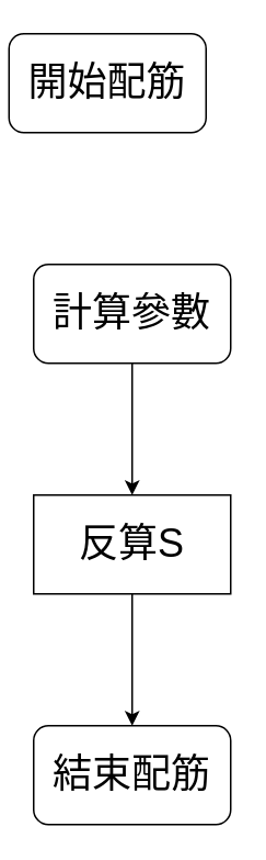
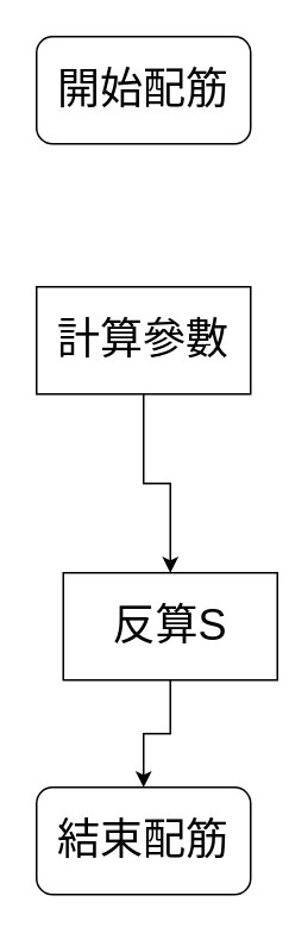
- <mxCell id="2" value="&lt;font style=&quot;font-size: 24px;&quot;&gt;開始配筋&lt;/font&gt;" style="rounded=1;whiteSpace=wrap;html=1;" vertex="1" parent="1"><mxGeometry x="5" y="20" width="120" height="60" as="geometry" /></mxCell>
+ <mxCell id="2" value="&lt;font style=&quot;font-size: 24px;&quot;&gt;開始配筋&lt;/font&gt;" style="rounded=1;whiteSpace=wrap;html=1;" vertex="1" parent="1"><mxGeometry x="20" y="20" width="120" height="60" as="geometry" /></mxCell>
- <mxCell id="4" value="&lt;font style=&quot;font-size: 24px;&quot;&gt;計算參數&lt;/font&gt;" style="whiteSpace=wrap;html=1;rounded=1;" vertex="1" parent="1"><mxGeometry x="20" y="160" width="120" height="60" as="geometry" /></mxCell>
+ <mxCell id="4" value="&lt;font style=&quot;font-size: 24px;&quot;&gt;計算參數&lt;/font&gt;" style="rounded=0;whiteSpace=wrap;html=1;" vertex="1" parent="1"><mxGeometry x="20" y="160" width="120" height="60" as="geometry" /></mxCell>
- <mxCell id="6" value="&lt;font style=&quot;font-size: 24px;&quot;&gt;反算S&lt;/font&gt;" style="rounded=0;whiteSpace=wrap;html=1;" vertex="1" parent="1"><mxGeometry x="20" y="300" width="120" height="60" as="geometry" /></mxCell>
+ <mxCell id="6" value="&lt;font style=&quot;font-size: 24px;&quot;&gt;反算S&lt;/font&gt;" style="rounded=0;whiteSpace=wrap;html=1;" vertex="1" parent="1"><mxGeometry x="35" y="320" width="120" height="60" as="geometry" /></mxCell>
